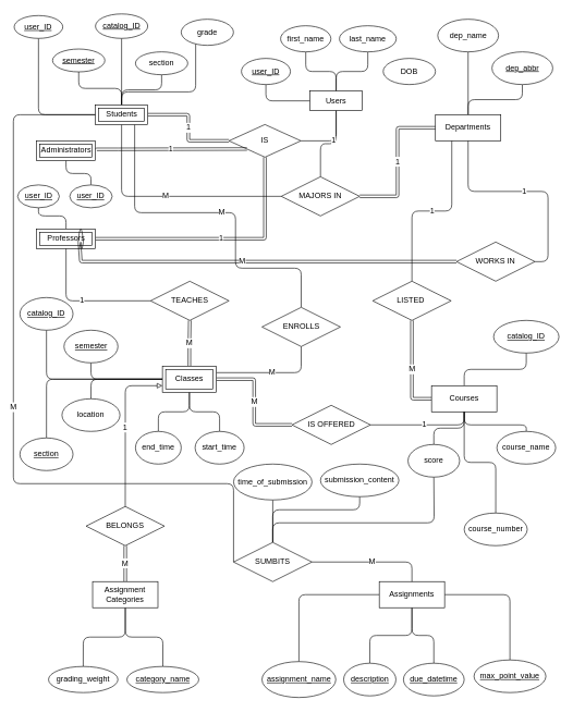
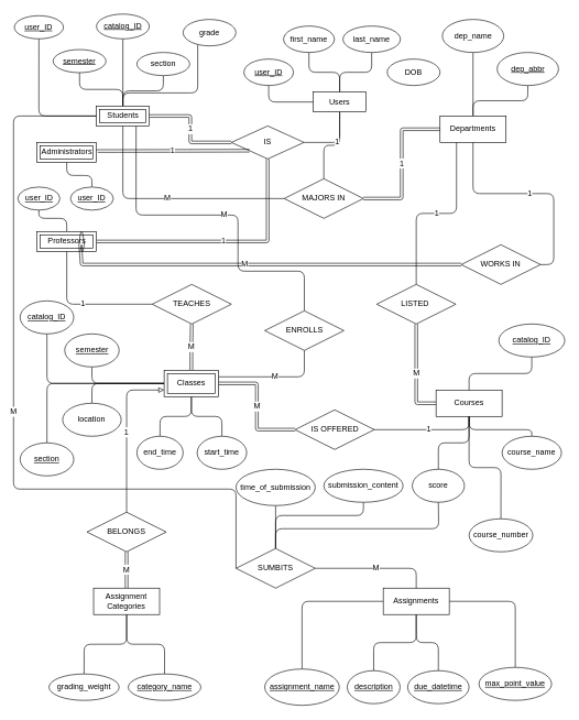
- <mxCell id="88" value="score" style="ellipse;whiteSpace=wrap;html=1;rounded=0;" vertex="1" parent="1"><mxGeometry x="624" y="680" width="79" height="50" as="geometry" /></mxCell>
+ <mxCell id="88" value="score" style="ellipse;whiteSpace=wrap;html=1;rounded=0;" vertex="1" parent="1"><mxGeometry x="624" y="710" width="79" height="50" as="geometry" /></mxCell>
